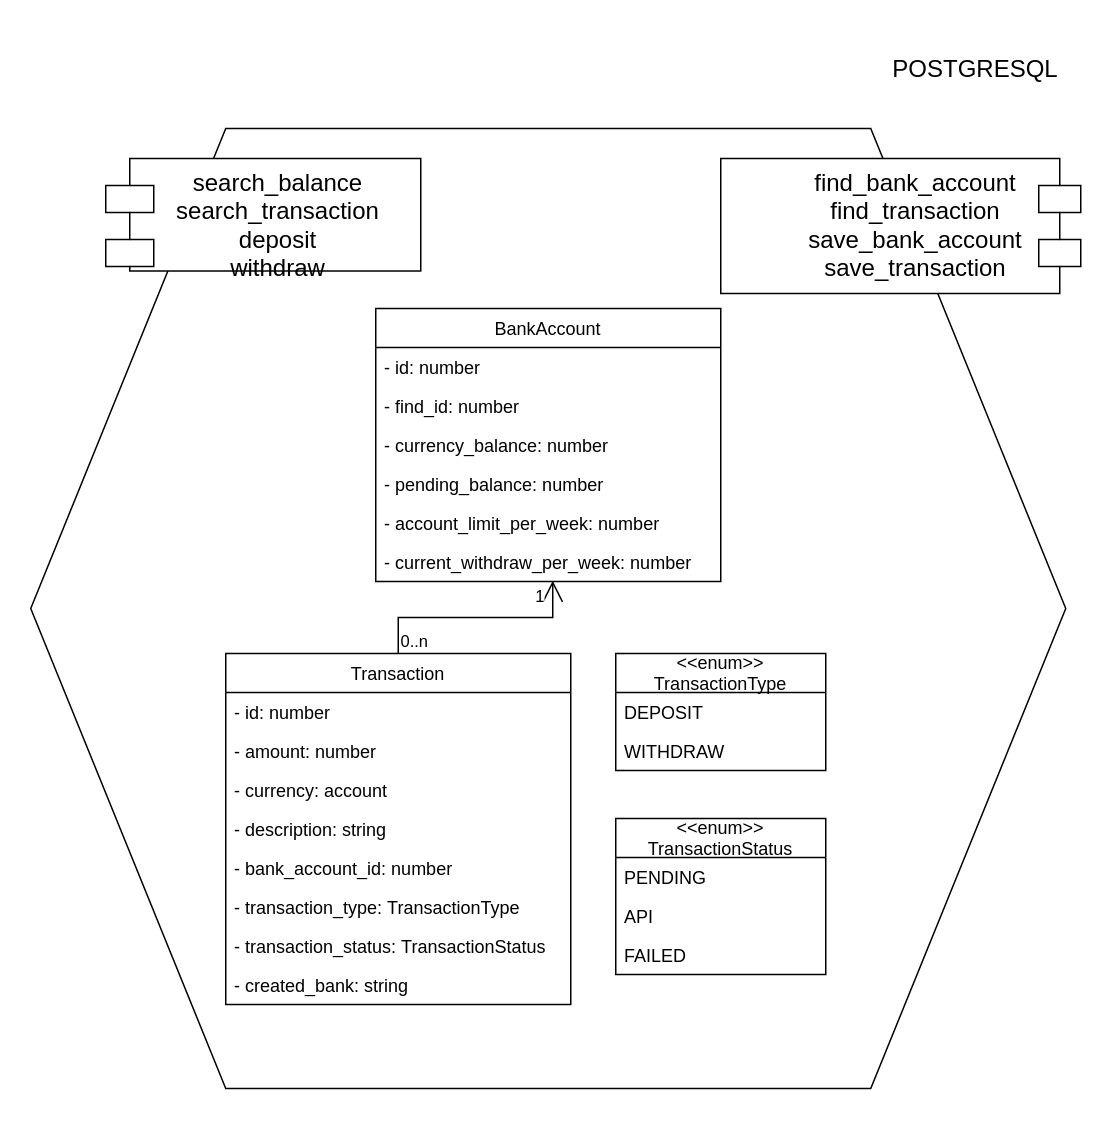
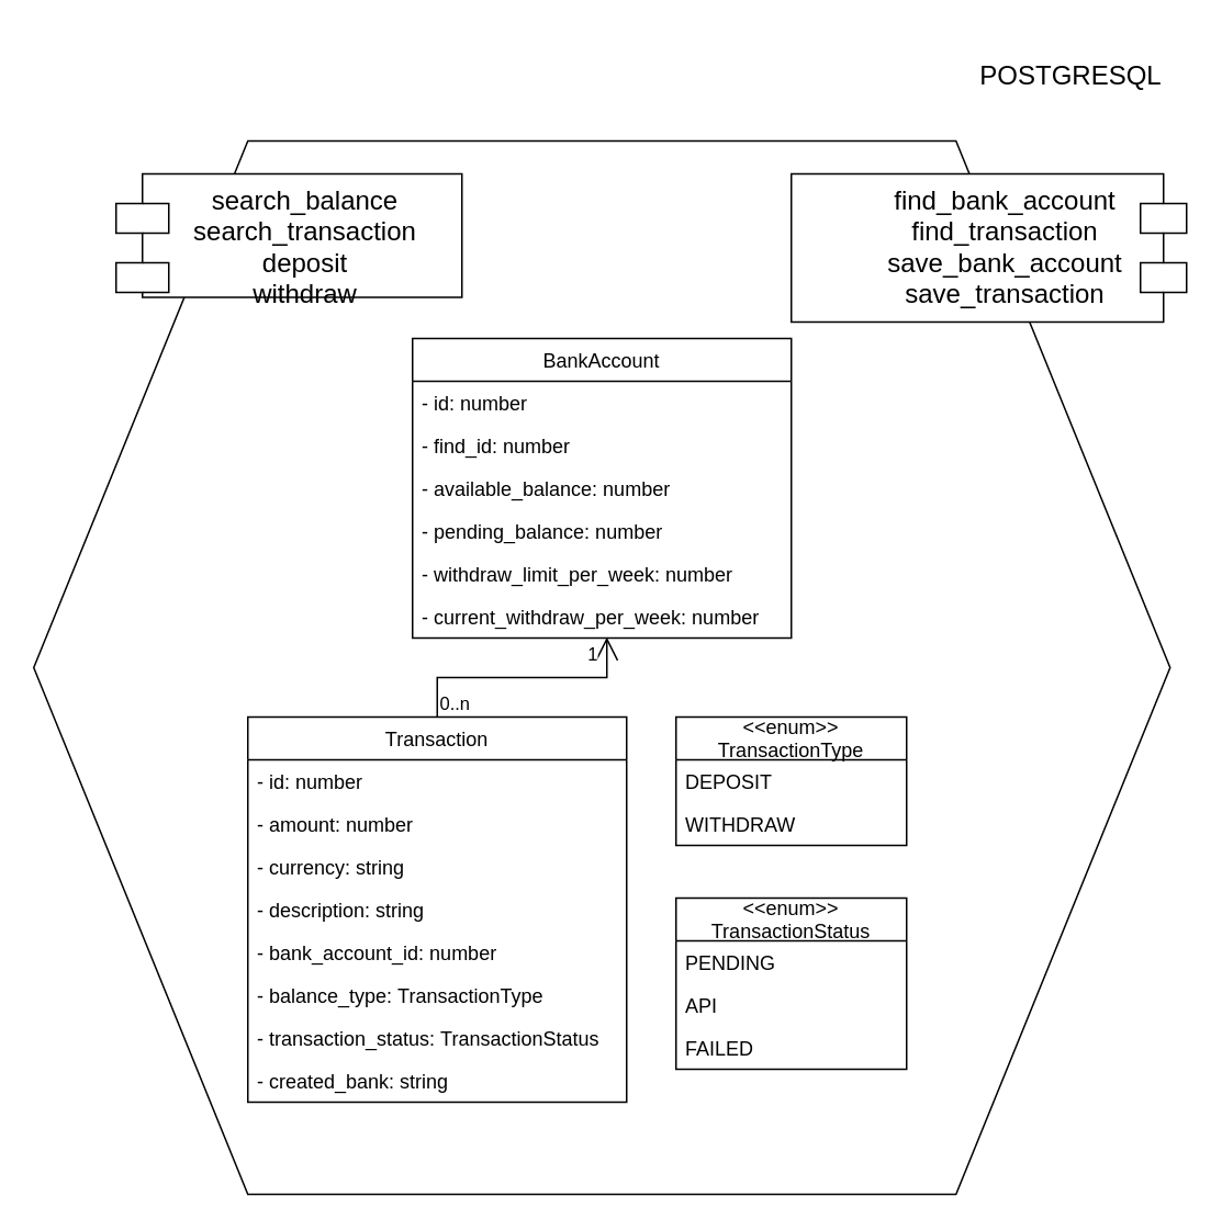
- <mxCell id="6" value="- currency_balance: number" style="text;strokeColor=none;fillColor=none;align=left;verticalAlign=top;spacingLeft=4;spacingRight=4;overflow=hidden;rotatable=0;points=[[0,0.5],[1,0.5]];portConstraint=eastwest;" vertex="1" parent="3"><mxGeometry y="78" width="230" height="26" as="geometry" /></mxCell>
+ <mxCell id="6" value="- available_balance: number" style="text;strokeColor=none;fillColor=none;align=left;verticalAlign=top;spacingLeft=4;spacingRight=4;overflow=hidden;rotatable=0;points=[[0,0.5],[1,0.5]];portConstraint=eastwest;" vertex="1" parent="3"><mxGeometry y="78" width="230" height="26" as="geometry" /></mxCell>
- <mxCell id="8" value="- account_limit_per_week: number" style="text;strokeColor=none;fillColor=none;align=left;verticalAlign=top;spacingLeft=4;spacingRight=4;overflow=hidden;rotatable=0;points=[[0,0.5],[1,0.5]];portConstraint=eastwest;" vertex="1" parent="3"><mxGeometry y="130" width="230" height="26" as="geometry" /></mxCell>
+ <mxCell id="8" value="- withdraw_limit_per_week: number" style="text;strokeColor=none;fillColor=none;align=left;verticalAlign=top;spacingLeft=4;spacingRight=4;overflow=hidden;rotatable=0;points=[[0,0.5],[1,0.5]];portConstraint=eastwest;" vertex="1" parent="3"><mxGeometry y="130" width="230" height="26" as="geometry" /></mxCell>
- <mxCell id="13" value="- currency: account" style="text;strokeColor=none;fillColor=none;align=left;verticalAlign=top;spacingLeft=4;spacingRight=4;overflow=hidden;rotatable=0;points=[[0,0.5],[1,0.5]];portConstraint=eastwest;" vertex="1" parent="10"><mxGeometry y="78" width="230" height="26" as="geometry" /></mxCell>
+ <mxCell id="13" value="- currency: string" style="text;strokeColor=none;fillColor=none;align=left;verticalAlign=top;spacingLeft=4;spacingRight=4;overflow=hidden;rotatable=0;points=[[0,0.5],[1,0.5]];portConstraint=eastwest;" vertex="1" parent="10"><mxGeometry y="78" width="230" height="26" as="geometry" /></mxCell>
- <mxCell id="16" value="- transaction_type: TransactionType" style="text;strokeColor=none;fillColor=none;align=left;verticalAlign=top;spacingLeft=4;spacingRight=4;overflow=hidden;rotatable=0;points=[[0,0.5],[1,0.5]];portConstraint=eastwest;" vertex="1" parent="10"><mxGeometry y="156" width="230" height="26" as="geometry" /></mxCell>
+ <mxCell id="16" value="- balance_type: TransactionType" style="text;strokeColor=none;fillColor=none;align=left;verticalAlign=top;spacingLeft=4;spacingRight=4;overflow=hidden;rotatable=0;points=[[0,0.5],[1,0.5]];portConstraint=eastwest;" vertex="1" parent="10"><mxGeometry y="156" width="230" height="26" as="geometry" /></mxCell>
